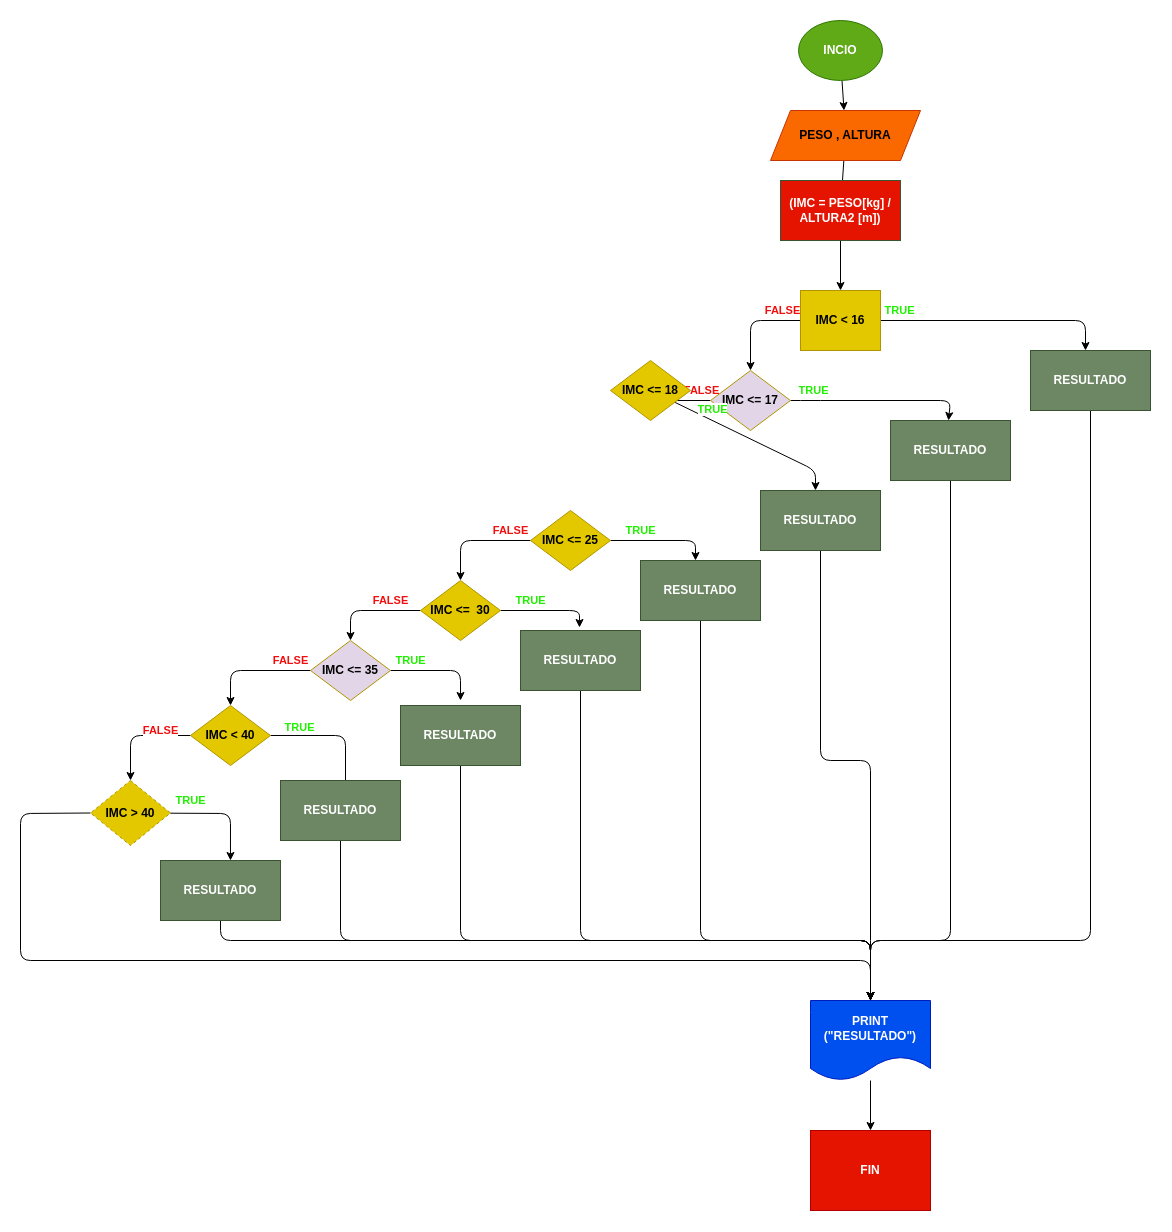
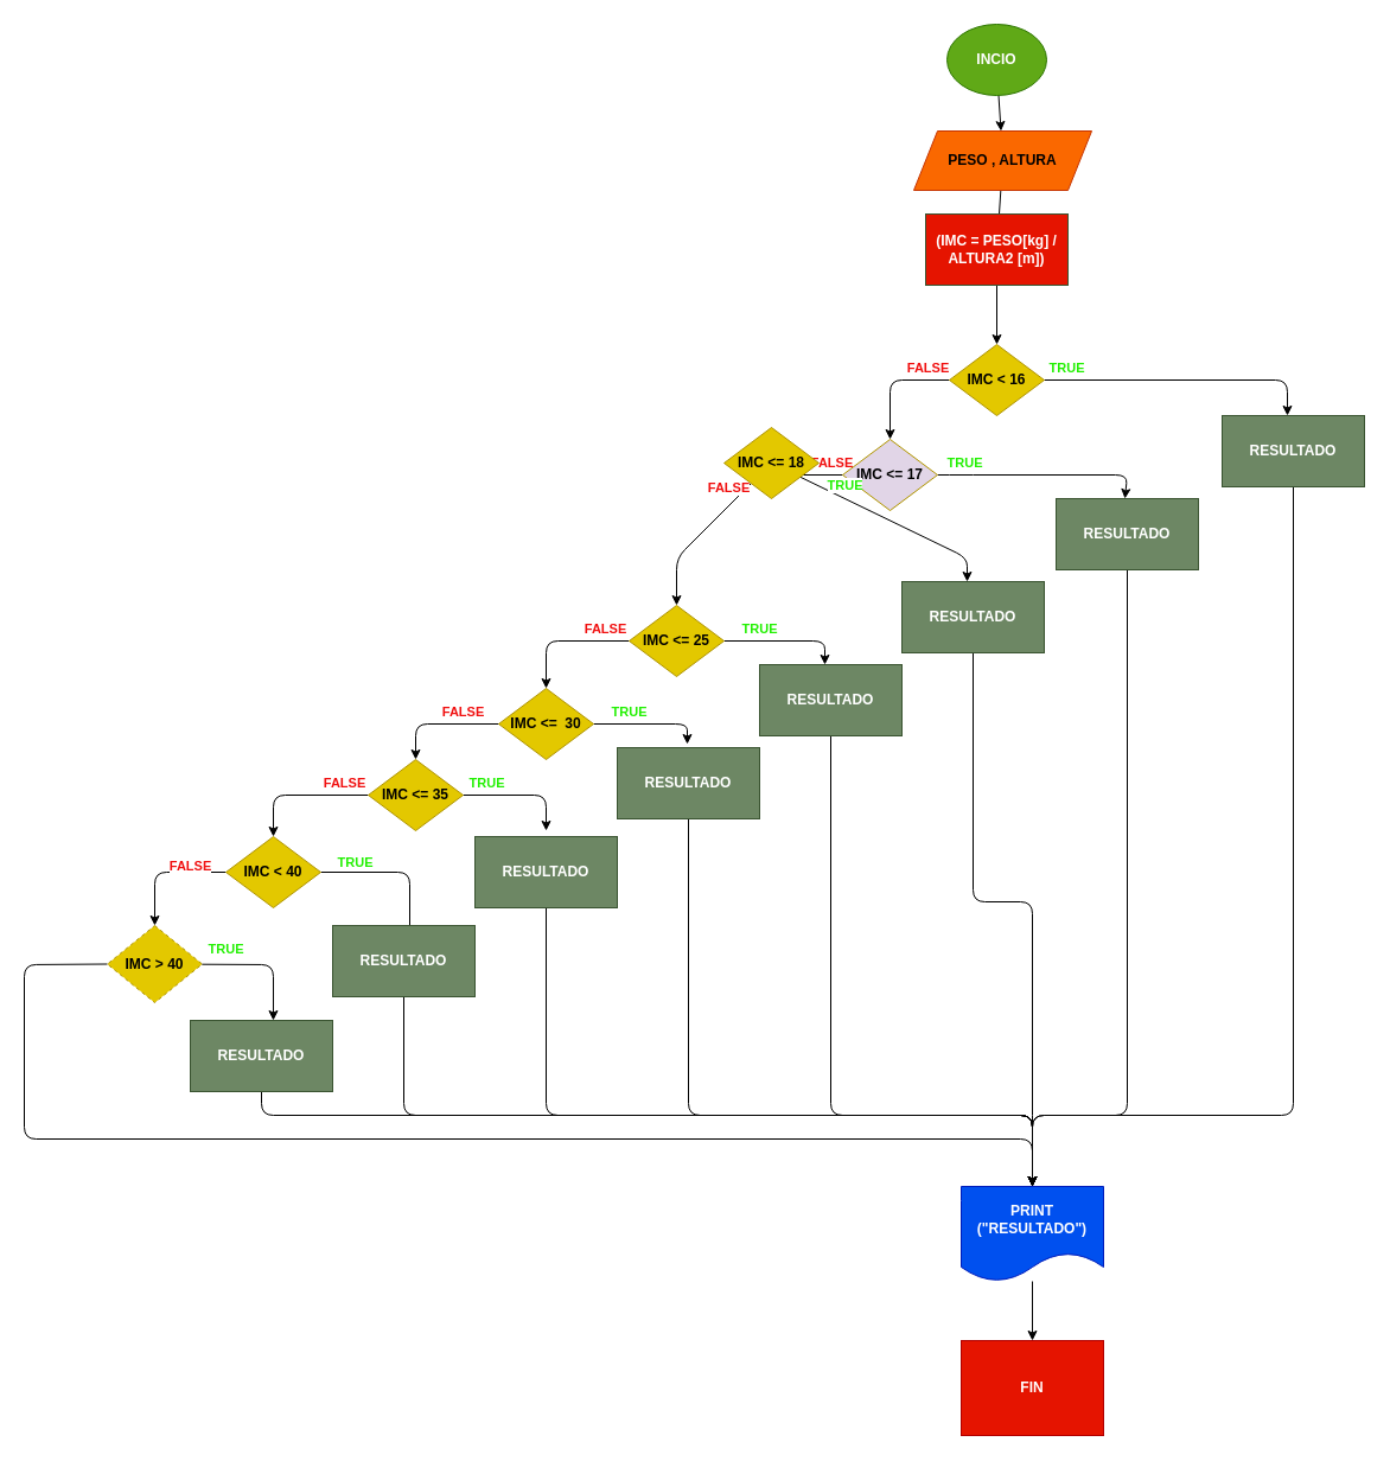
- <mxCell id="9" value="&lt;b&gt;IMC &amp;lt; 16&lt;/b&gt;" style="whiteSpace=wrap;html=1;fillColor=#e3c800;fontColor=#000000;strokeColor=#B09500;rounded=0;" parent="1" vertex="1"><mxGeometry x="800" y="290" width="80" height="60" as="geometry" /></mxCell>
+ <mxCell id="9" value="&lt;b&gt;IMC &amp;lt; 16&lt;/b&gt;" style="rhombus;whiteSpace=wrap;html=1;fillColor=#e3c800;fontColor=#000000;strokeColor=#B09500;" parent="1" vertex="1"><mxGeometry x="800" y="290" width="80" height="60" as="geometry" /></mxCell>
+ <mxCell id="14" value="&lt;b&gt;&lt;font color=&quot;#f00e0e&quot;&gt;FALSE&lt;/font&gt;&lt;/b&gt;" style="edgeStyle=none;html=1;entryX=0.5;entryY=0;entryDx=0;entryDy=0;" parent="1" source="15" target="18" edge="1"><mxGeometry x="-0.75" y="-10" relative="1" as="geometry"><Array as="points"><mxPoint x="570" y="470" /></Array><mxPoint as="offset" /></mxGeometry></mxCell>
- <mxCell id="26" value="&lt;b&gt;IMC &amp;lt;= 35&lt;/b&gt;" style="rhombus;whiteSpace=wrap;html=1;fillColor=#e1d5e7;fontColor=#000000;strokeColor=#B09500;" parent="1" vertex="1"><mxGeometry x="310" y="640" width="80" height="60" as="geometry" /></mxCell>
+ <mxCell id="26" value="&lt;b&gt;IMC &amp;lt;= 35&lt;/b&gt;" style="rhombus;whiteSpace=wrap;html=1;fillColor=#e3c800;fontColor=#000000;strokeColor=#B09500;" parent="1" vertex="1"><mxGeometry x="310" y="640" width="80" height="60" as="geometry" /></mxCell>
